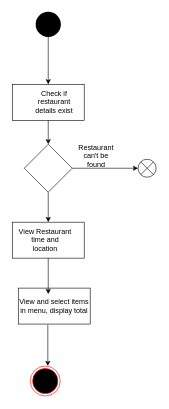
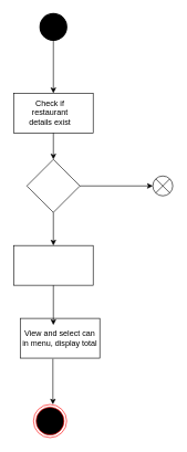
- <mxCell id="4" value="Check if restaurant details exist" style="text;html=1;strokeColor=none;fillColor=none;align=center;verticalAlign=middle;whiteSpace=wrap;rounded=0;" vertex="1" parent="1"><mxGeometry x="55" y="145" width="70" height="50" as="geometry" /></mxCell>
+ <mxCell id="4" value="Check if restaurant details exist" style="text;html=1;strokeColor=none;fillColor=none;align=center;verticalAlign=middle;whiteSpace=wrap;rounded=0;" vertex="1" parent="1"><mxGeometry x="40" y="145" width="70" height="50" as="geometry" /></mxCell>
- <mxCell id="9" value="Restaurant can't be found" style="text;html=1;strokeColor=none;fillColor=none;align=center;verticalAlign=middle;whiteSpace=wrap;rounded=0;" vertex="1" parent="1"><mxGeometry x="140" y="250" width="40" height="20" as="geometry" /></mxCell>
- <mxCell id="19" value="View Restaurant time and location" style="text;html=1;strokeColor=none;fillColor=none;align=center;verticalAlign=middle;whiteSpace=wrap;rounded=0;" vertex="1" parent="1"><mxGeometry x="30" y="390" width="90" height="20" as="geometry" /></mxCell>
- <mxCell id="14" value="View and select items in menu, display total" style="text;html=1;strokeColor=none;fillColor=none;align=center;verticalAlign=middle;whiteSpace=wrap;rounded=0;" vertex="1" parent="1"><mxGeometry x="30" y="500" width="120" height="20" as="geometry" /></mxCell>
+ <mxCell id="14" value="View and select can in menu, display total" style="text;html=1;strokeColor=none;fillColor=none;align=center;verticalAlign=middle;whiteSpace=wrap;rounded=0;" vertex="1" parent="1"><mxGeometry x="30" y="500" width="120" height="20" as="geometry" /></mxCell>
